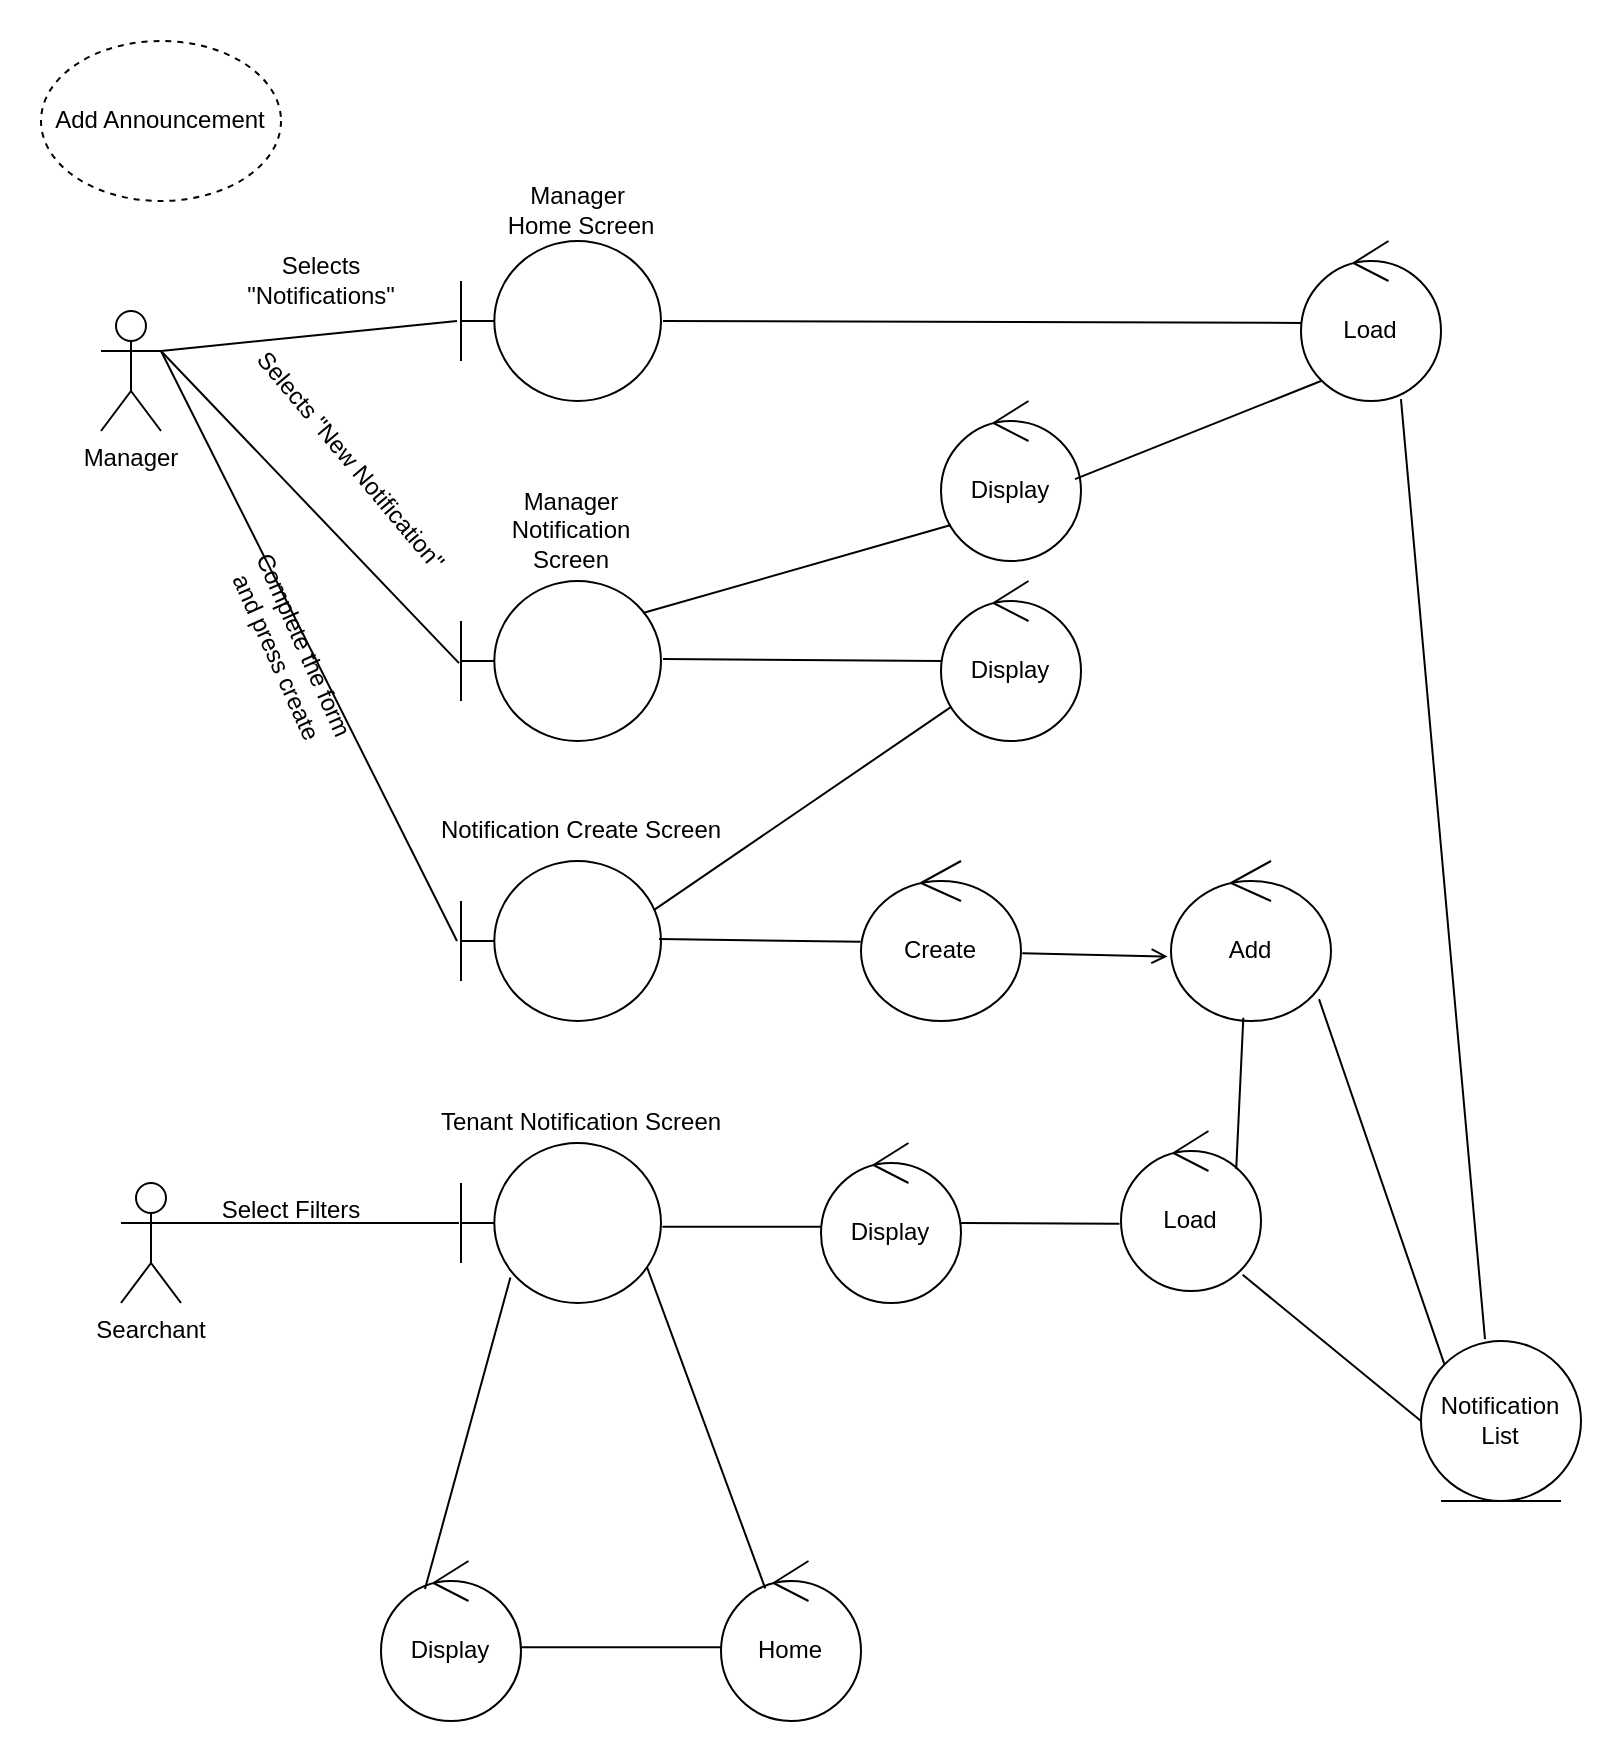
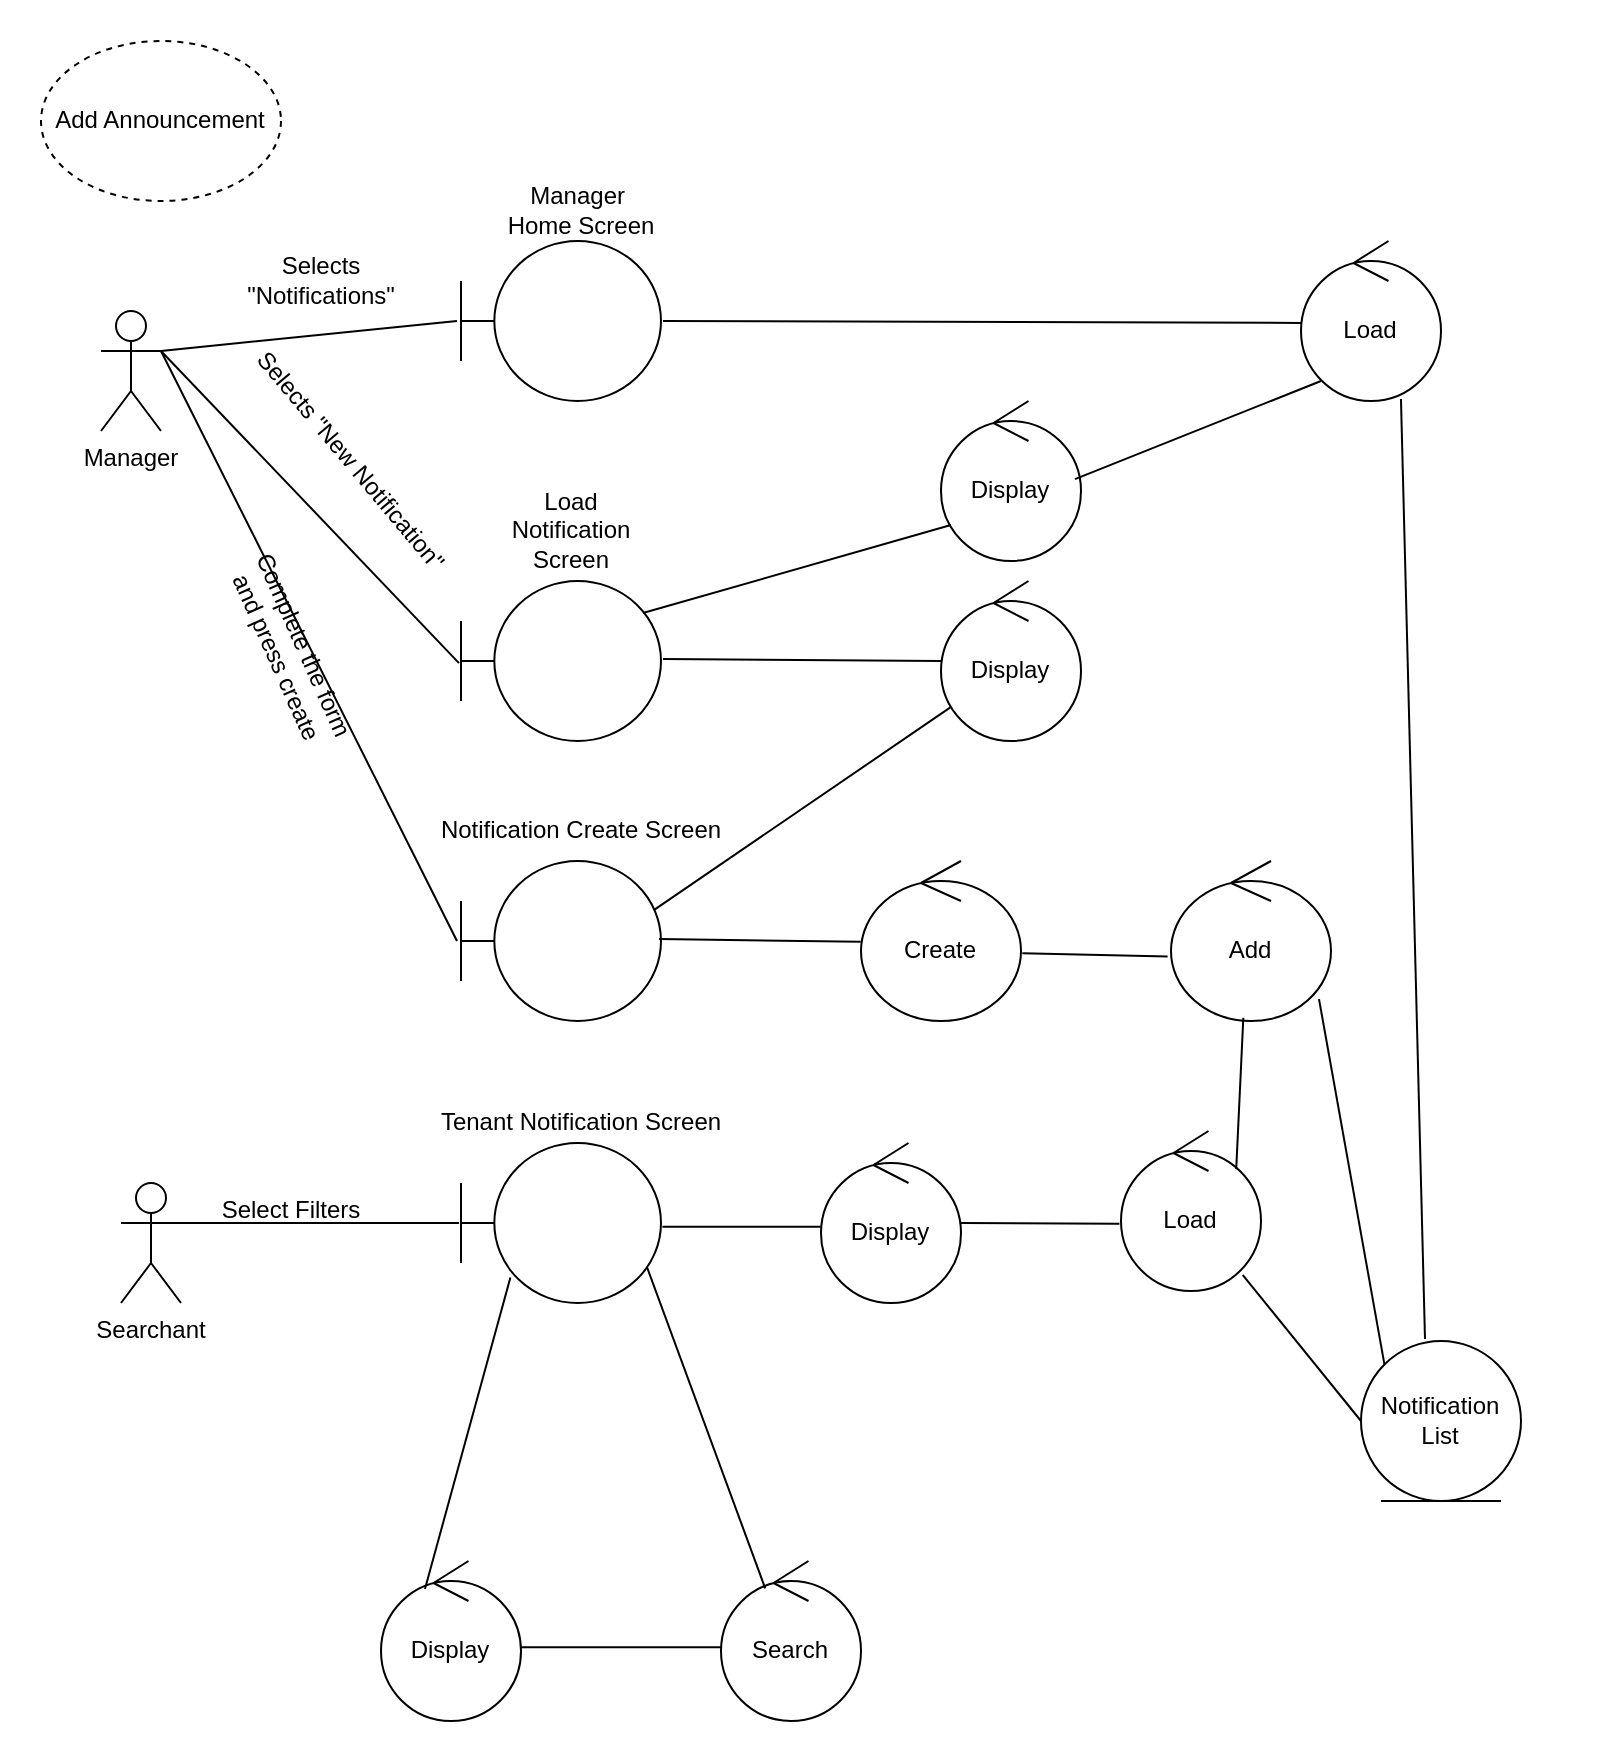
- <mxCell id="23" value="&lt;span style=&quot;text-wrap-mode: wrap;&quot;&gt;Manager Notification Screen&lt;/span&gt;" style="text;html=1;align=center;verticalAlign=middle;resizable=0;points=[];autosize=1;strokeColor=none;fillColor=none;" parent="1" vertex="1"><mxGeometry x="200" y="250" width="170" height="30" as="geometry" /></mxCell>
+ <mxCell id="23" value="&lt;span style=&quot;text-wrap-mode: wrap;&quot;&gt;Load Notification Screen&lt;/span&gt;" style="text;html=1;align=center;verticalAlign=middle;resizable=0;points=[];autosize=1;strokeColor=none;fillColor=none;" parent="1" vertex="1"><mxGeometry x="200" y="250" width="170" height="30" as="geometry" /></mxCell>
- <mxCell id="46" value="" style="endArrow=open;html=1;rounded=0;exitX=1.008;exitY=0.577;exitDx=0;exitDy=0;exitPerimeter=0;entryX=-0.021;entryY=0.597;entryDx=0;entryDy=0;entryPerimeter=0;" edge="1" parent="1" source="44" target="25"><mxGeometry width="50" height="50" relative="1" as="geometry"><mxPoint x="351" y="633" as="sourcePoint" /><mxPoint x="430" y="633" as="targetPoint" /></mxGeometry></mxCell>
+ <mxCell id="46" value="" style="endArrow=none;html=1;rounded=0;exitX=1.008;exitY=0.577;exitDx=0;exitDy=0;exitPerimeter=0;entryX=-0.021;entryY=0.597;entryDx=0;entryDy=0;entryPerimeter=0;" edge="1" parent="1" source="44" target="25"><mxGeometry width="50" height="50" relative="1" as="geometry"><mxPoint x="351" y="633" as="sourcePoint" /><mxPoint x="430" y="633" as="targetPoint" /></mxGeometry></mxCell>
- <mxCell id="20" value="Notification List" style="ellipse;shape=umlEntity;whiteSpace=wrap;html=1;" parent="1" vertex="1"><mxGeometry x="710" y="670" width="80" height="80" as="geometry" /></mxCell>
+ <mxCell id="20" value="Notification List" style="ellipse;shape=umlEntity;whiteSpace=wrap;html=1;" parent="1" vertex="1"><mxGeometry x="680" y="670" width="80" height="80" as="geometry" /></mxCell>
- <mxCell id="16" value="Home" style="ellipse;shape=umlControl;whiteSpace=wrap;html=1;" parent="1" vertex="1"><mxGeometry x="360" y="780" width="70" height="80" as="geometry" /></mxCell>
+ <mxCell id="16" value="Search" style="ellipse;shape=umlControl;whiteSpace=wrap;html=1;" parent="1" vertex="1"><mxGeometry x="360" y="780" width="70" height="80" as="geometry" /></mxCell>
